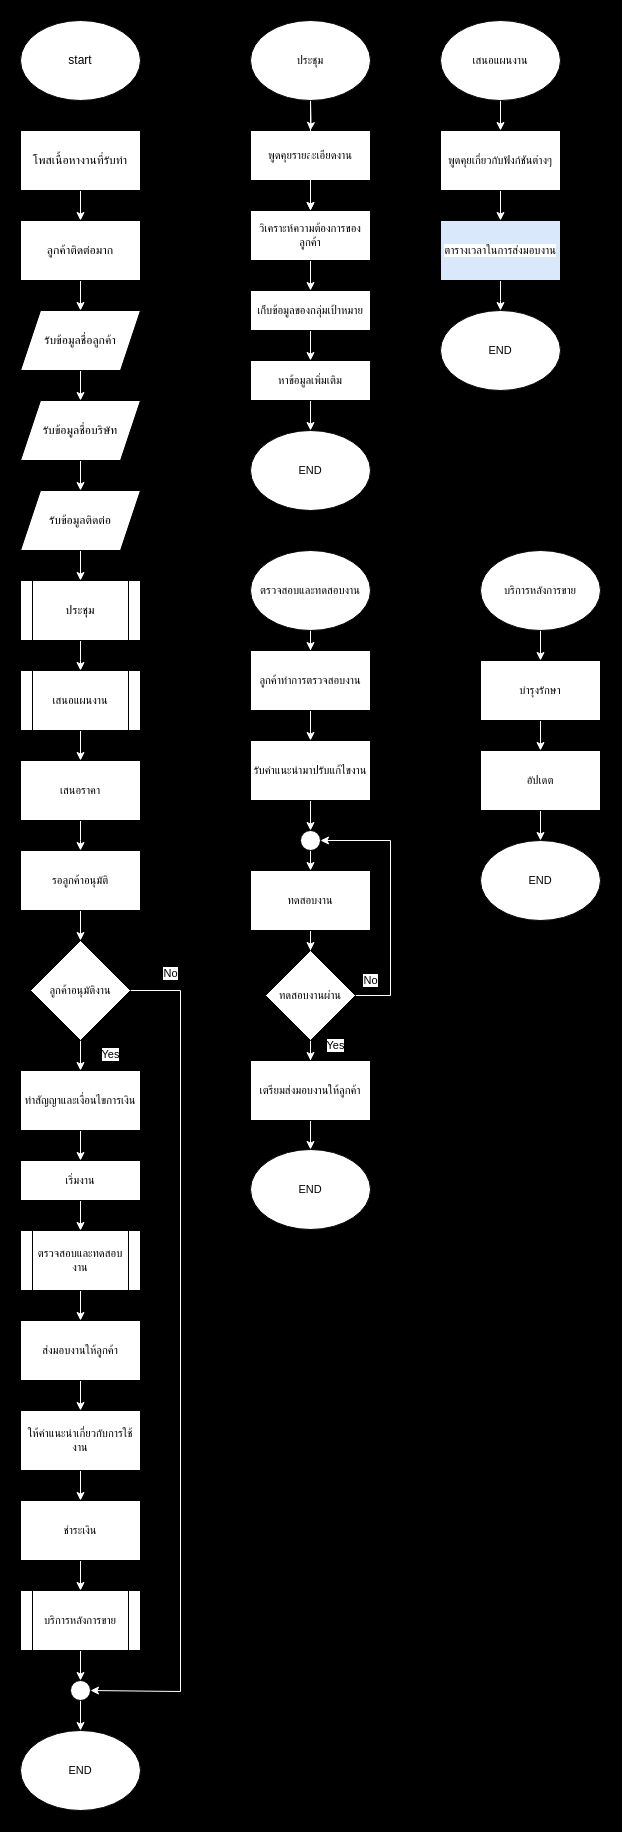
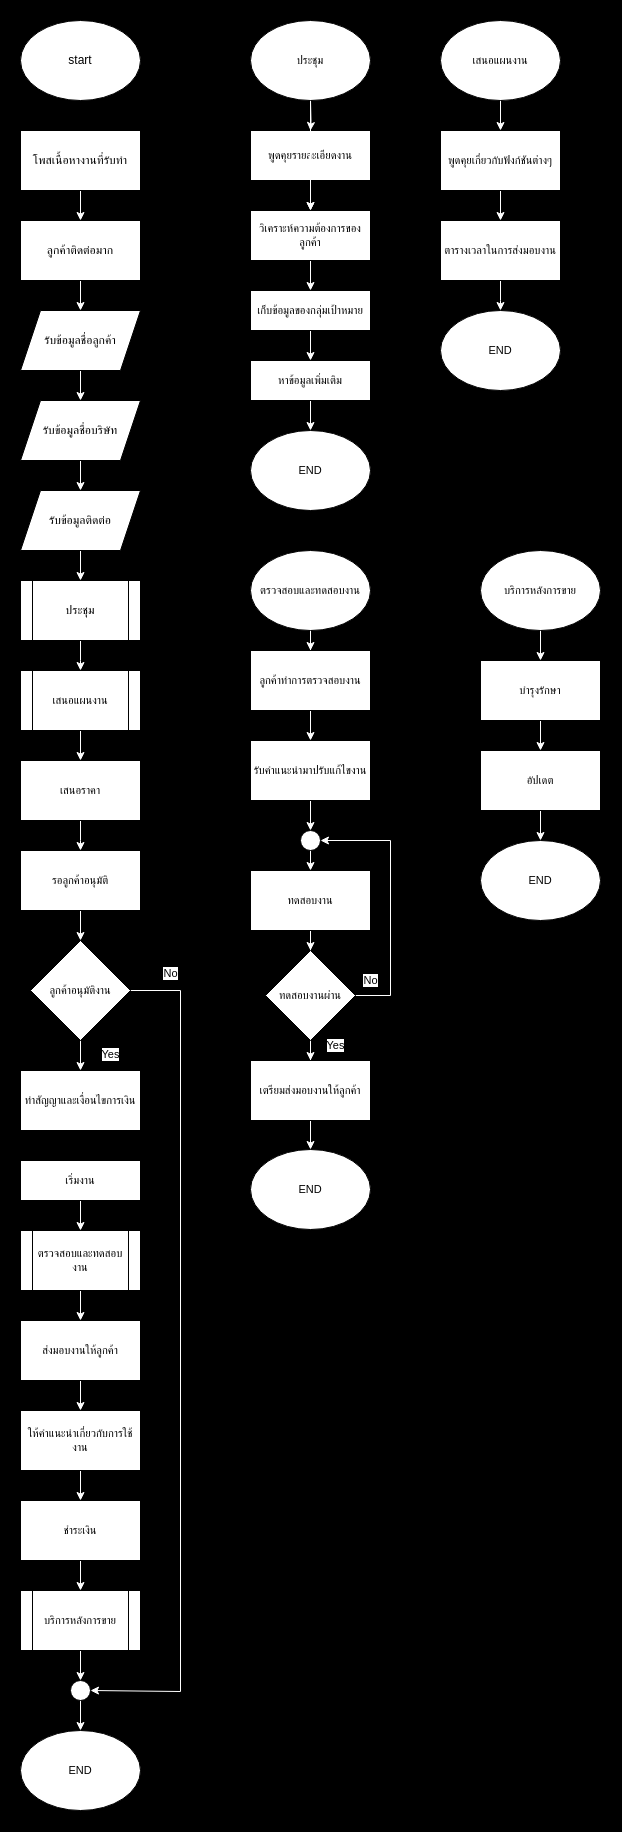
- <mxCell id="34" value="ตารางเวลาในการส่งมอบงาน" style="whiteSpace=wrap;html=1;fontSize=11;labelBackgroundColor=default;fillColor=#dae8fc;" parent="1" vertex="1"><mxGeometry x="440" y="220" width="120" height="60" as="geometry" /></mxCell>
+ <mxCell id="34" value="ตารางเวลาในการส่งมอบงาน" style="whiteSpace=wrap;html=1;fontSize=11;labelBackgroundColor=default;" parent="1" vertex="1"><mxGeometry x="440" y="220" width="120" height="60" as="geometry" /></mxCell>
- <mxCell id="43" value="" style="edgeStyle=orthogonalEdgeStyle;rounded=0;orthogonalLoop=1;jettySize=auto;html=1;strokeColor=#FFFFFF;" edge="1" parent="1" source="44" target="47"><mxGeometry relative="1" as="geometry" /></mxCell>
